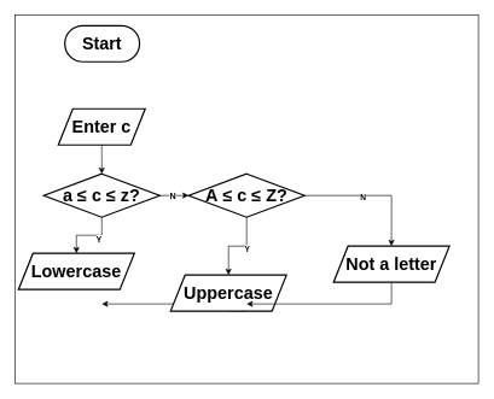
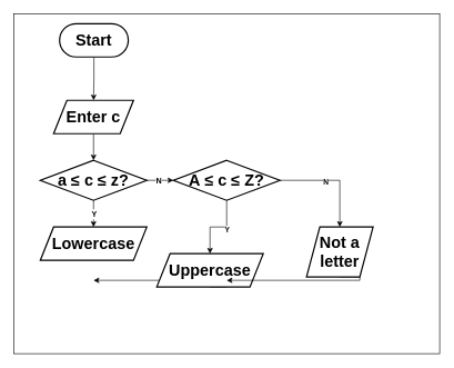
+ <mxCell id="3" style="edgeStyle=orthogonalEdgeStyle;rounded=0;orthogonalLoop=1;jettySize=auto;html=1;exitX=0.5;exitY=1;exitDx=0;exitDy=0;entryX=0.5;entryY=0;entryDx=0;entryDy=0;" parent="1" source="4" target="6" edge="1"><mxGeometry relative="1" as="geometry" /></mxCell>
- <mxCell id="21" value="&lt;span style=&quot;font-size: 24px;&quot;&gt;&lt;b&gt;Not a letter&lt;/b&gt;&lt;/span&gt;" style="shape=parallelogram;perimeter=parallelogramPerimeter;whiteSpace=wrap;html=1;fixedSize=1;align=center;strokeWidth=2;" vertex="1" parent="1"><mxGeometry x="460" y="340" width="160" height="50" as="geometry" /></mxCell>
+ <mxCell id="21" value="&lt;span style=&quot;font-size: 24px;&quot;&gt;&lt;b&gt;Not a letter&lt;/b&gt;&lt;/span&gt;" style="shape=parallelogram;perimeter=parallelogramPerimeter;whiteSpace=wrap;html=1;fixedSize=1;align=center;strokeWidth=2;" vertex="1" parent="1"><mxGeometry x="460" y="340" width="100" height="75" as="geometry" /></mxCell>
- <mxCell id="9" value="&lt;span style=&quot;font-size: 24px;&quot;&gt;&lt;b&gt;Lowercase&lt;/b&gt;&lt;/span&gt;" style="shape=parallelogram;perimeter=parallelogramPerimeter;whiteSpace=wrap;html=1;fixedSize=1;align=center;strokeWidth=2;" parent="1" vertex="1"><mxGeometry x="25" y="350" width="160" height="50" as="geometry" /></mxCell>
+ <mxCell id="9" value="&lt;span style=&quot;font-size: 24px;&quot;&gt;&lt;b&gt;Lowercase&lt;/b&gt;&lt;/span&gt;" style="shape=parallelogram;perimeter=parallelogramPerimeter;whiteSpace=wrap;html=1;fixedSize=1;align=center;strokeWidth=2;" parent="1" vertex="1"><mxGeometry x="60" y="340" width="160" height="50" as="geometry" /></mxCell>
